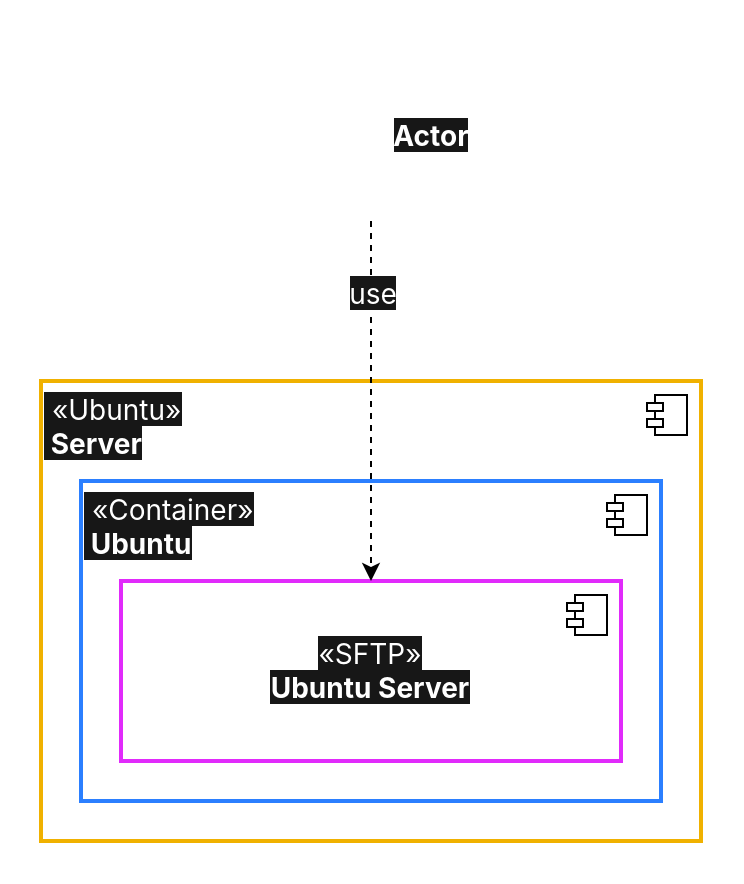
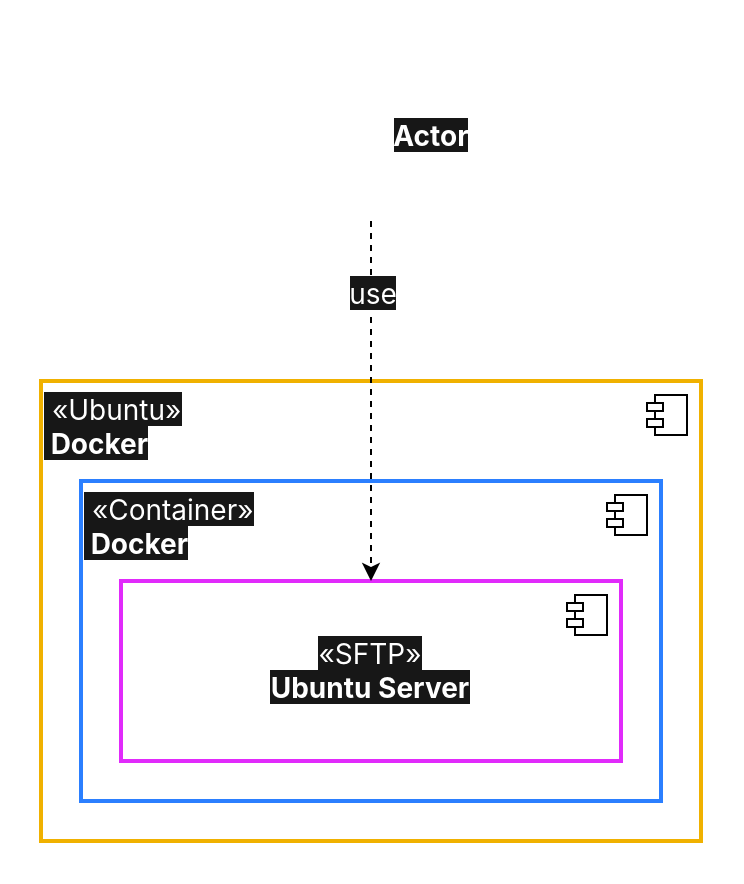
- <mxCell id="2" value="&lt;span style=&quot;background-color: rgb(23, 23, 23);&quot;&gt;&amp;nbsp;«Ubuntu»&lt;br&gt;&lt;b style=&quot;&quot;&gt;&amp;nbsp;Server&lt;/b&gt;&lt;/span&gt;" style="html=1;dropTarget=0;whiteSpace=wrap;align=left;verticalAlign=top;fillColor=none;fontFamily=Inter;strokeColor=#F0B100;fontSize=14;strokeWidth=2;fontColor=#FFFFFF;" parent="1" vertex="1"><mxGeometry x="20" y="190" width="330" height="230" as="geometry" /></mxCell>
+ <mxCell id="2" value="&lt;span style=&quot;background-color: rgb(23, 23, 23);&quot;&gt;&amp;nbsp;«Ubuntu»&lt;br&gt;&lt;b style=&quot;&quot;&gt;&amp;nbsp;Docker&lt;/b&gt;&lt;/span&gt;" style="html=1;dropTarget=0;whiteSpace=wrap;align=left;verticalAlign=top;fillColor=none;fontFamily=Inter;strokeColor=#F0B100;fontSize=14;strokeWidth=2;fontColor=#FFFFFF;" parent="1" vertex="1"><mxGeometry x="20" y="190" width="330" height="230" as="geometry" /></mxCell>
- <mxCell id="4" value="&lt;font style=&quot;color: rgb(255, 255, 255); background-color: rgb(23, 23, 23);&quot;&gt;&amp;nbsp;«Container»&lt;br&gt;&lt;b style=&quot;&quot;&gt;&amp;nbsp;Ubuntu&lt;/b&gt;&lt;/font&gt;" style="html=1;dropTarget=0;whiteSpace=wrap;align=left;verticalAlign=top;fillColor=none;fontFamily=Inter;strokeColor=#2B7FFF;fontSize=14;strokeWidth=2;" parent="1" vertex="1"><mxGeometry x="40" y="240" width="290" height="160" as="geometry" /></mxCell>
+ <mxCell id="4" value="&lt;font style=&quot;color: rgb(255, 255, 255); background-color: rgb(23, 23, 23);&quot;&gt;&amp;nbsp;«Container»&lt;br&gt;&lt;b style=&quot;&quot;&gt;&amp;nbsp;Docker&lt;/b&gt;&lt;/font&gt;" style="html=1;dropTarget=0;whiteSpace=wrap;align=left;verticalAlign=top;fillColor=none;fontFamily=Inter;strokeColor=#2B7FFF;fontSize=14;strokeWidth=2;" parent="1" vertex="1"><mxGeometry x="40" y="240" width="290" height="160" as="geometry" /></mxCell>
